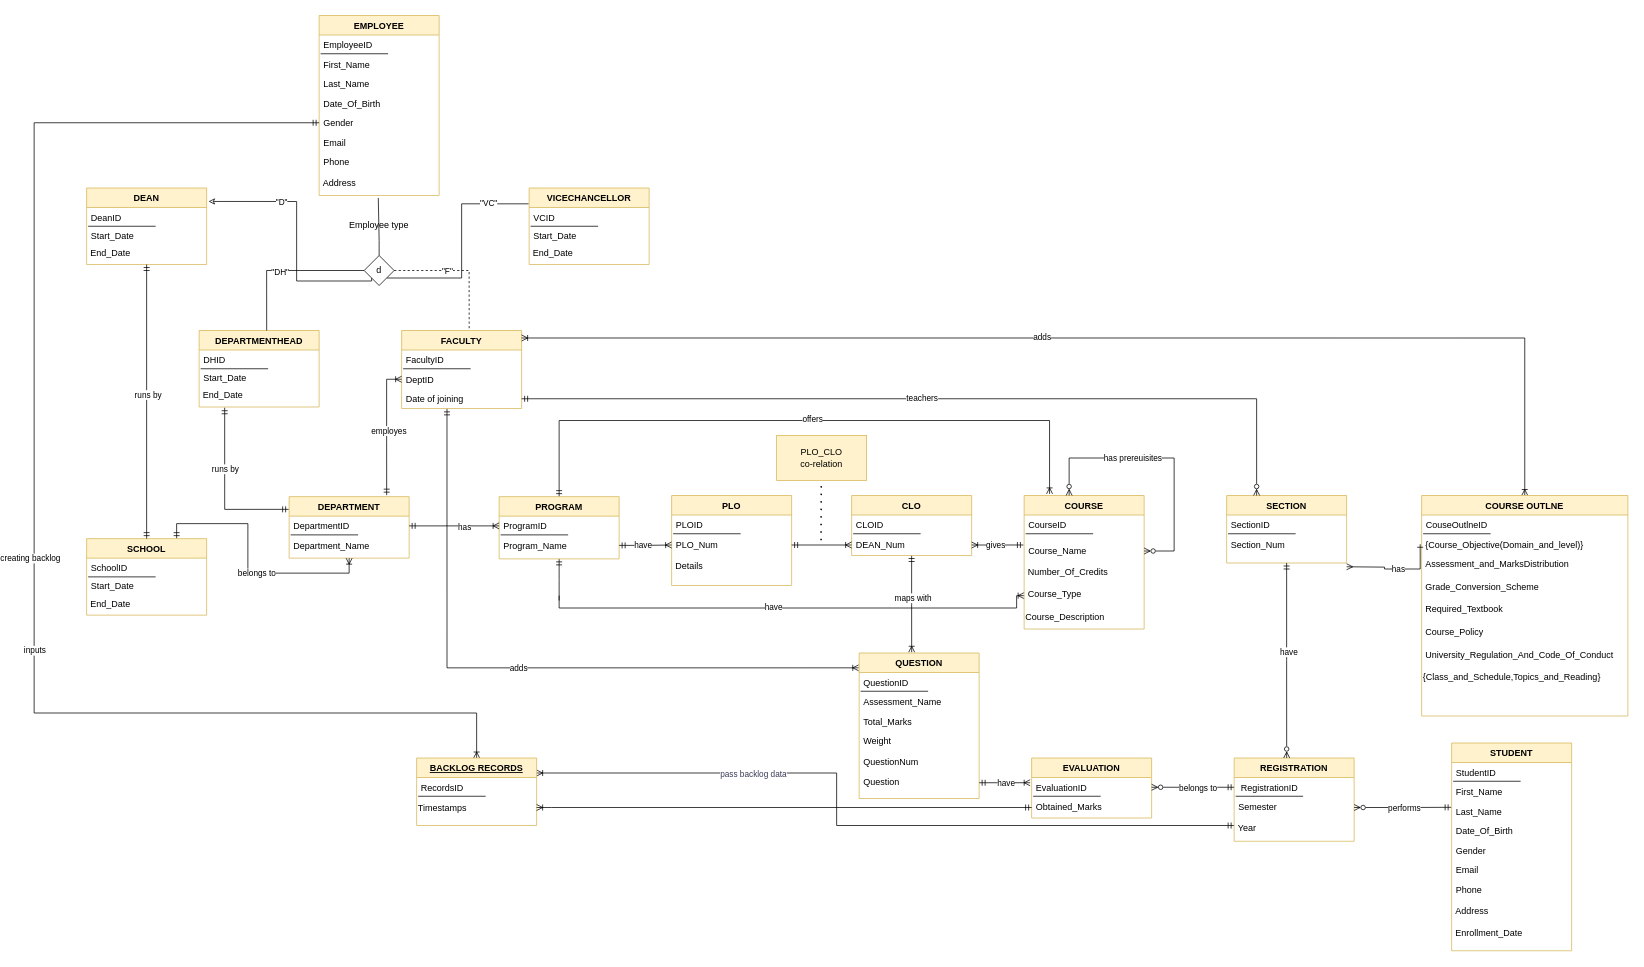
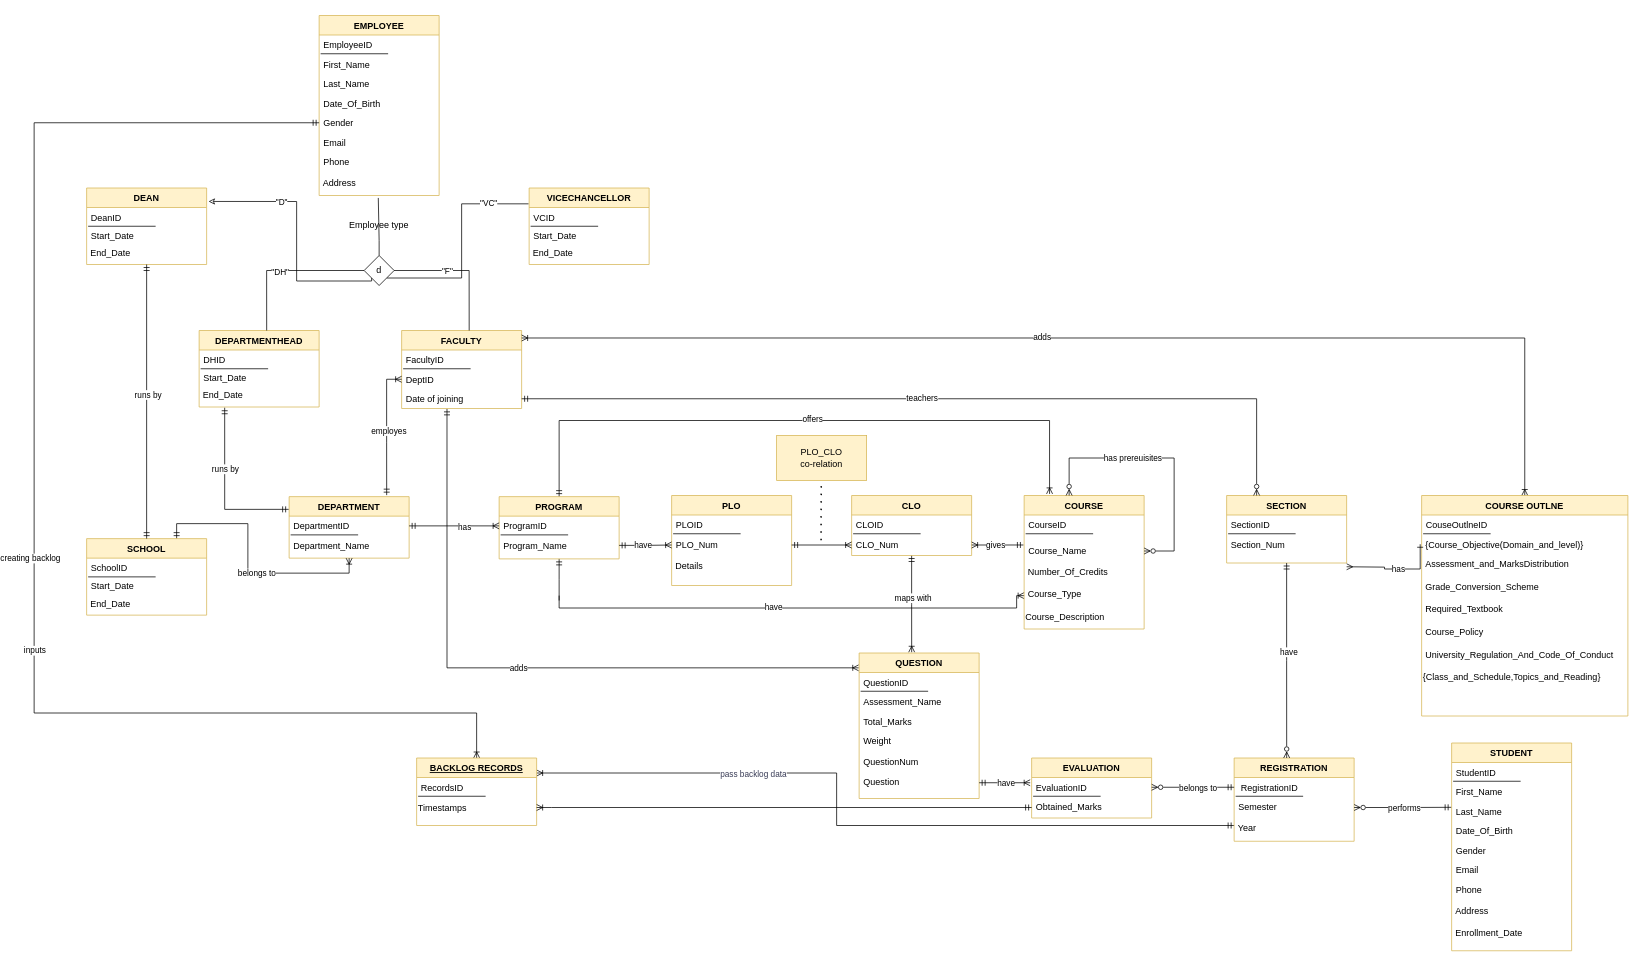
- <mxCell id="109" value="" style="endArrow=none;html=1;rounded=0;strokeColor=default;exitX=1;exitY=0.5;exitDx=0;exitDy=0;entryX=0.563;entryY=0;entryDx=0;entryDy=0;entryPerimeter=0;dashed=1;" parent="1" source="107" target="14" edge="1"><mxGeometry width="50" height="50" relative="1" as="geometry"><mxPoint x="615" y="390" as="sourcePoint" /><mxPoint x="700" y="360" as="targetPoint" /><Array as="points"><mxPoint x="600" y="360" /></Array></mxGeometry></mxCell>
+ <mxCell id="109" value="" style="endArrow=none;html=1;rounded=0;strokeColor=default;exitX=1;exitY=0.5;exitDx=0;exitDy=0;entryX=0.563;entryY=0;entryDx=0;entryDy=0;entryPerimeter=0;" parent="1" source="107" target="14" edge="1"><mxGeometry width="50" height="50" relative="1" as="geometry"><mxPoint x="615" y="390" as="sourcePoint" /><mxPoint x="700" y="360" as="targetPoint" /><Array as="points"><mxPoint x="600" y="360" /></Array></mxGeometry></mxCell>
- <mxCell id="62" value="DEAN_Num" style="text;align=left;verticalAlign=top;spacingLeft=4;spacingRight=4;overflow=hidden;rotatable=0;points=[[0,0.5],[1,0.5]];portConstraint=eastwest;rounded=0;shadow=0;html=0;" parent="59" vertex="1"><mxGeometry y="52" width="160" height="28" as="geometry" /></mxCell>
+ <mxCell id="62" value="CLO_Num" style="text;align=left;verticalAlign=top;spacingLeft=4;spacingRight=4;overflow=hidden;rotatable=0;points=[[0,0.5],[1,0.5]];portConstraint=eastwest;rounded=0;shadow=0;html=0;" parent="59" vertex="1"><mxGeometry y="52" width="160" height="28" as="geometry" /></mxCell>
